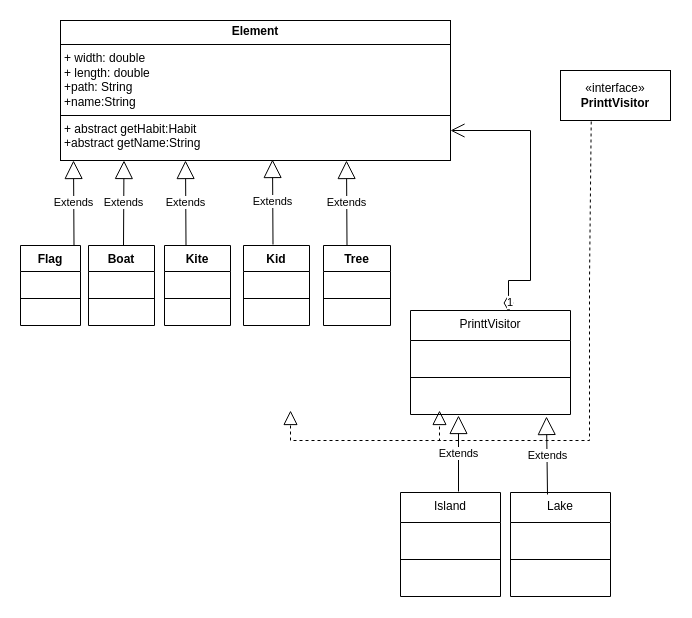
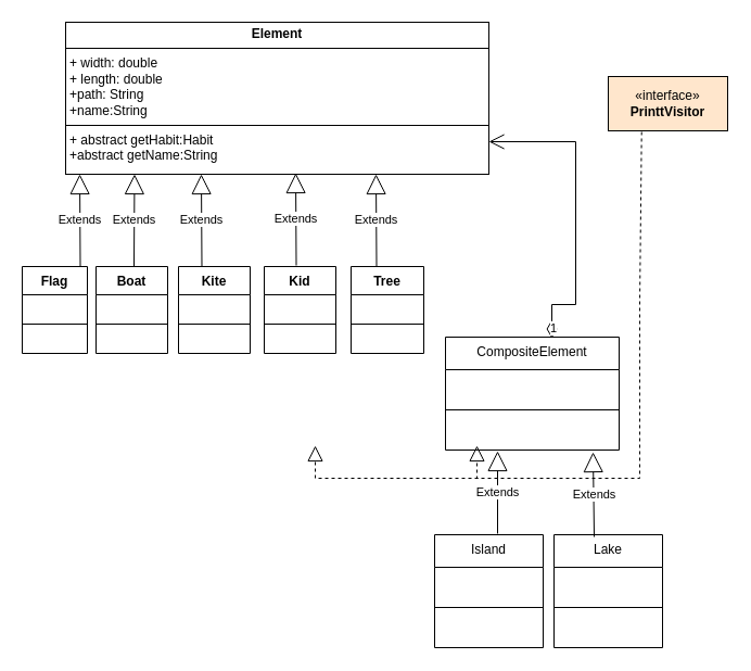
- <mxCell id="15" value="«interface»&lt;br&gt;&lt;b&gt;PrinttVisitor&lt;/b&gt;" style="html=1;whiteSpace=wrap;" parent="1" vertex="1"><mxGeometry x="560" y="70" width="110" height="50" as="geometry" /></mxCell>
+ <mxCell id="15" value="«interface»&lt;br&gt;&lt;b&gt;PrinttVisitor&lt;/b&gt;" style="html=1;whiteSpace=wrap;fillColor=#ffe6cc;" parent="1" vertex="1"><mxGeometry x="560" y="70" width="110" height="50" as="geometry" /></mxCell>
- <mxCell id="2" value="PrinttVisitor" style="swimlane;fontStyle=0;align=center;verticalAlign=top;childLayout=stackLayout;horizontal=1;startSize=30;horizontalStack=0;resizeParent=1;resizeLast=0;collapsible=1;marginBottom=0;rounded=0;shadow=0;strokeWidth=1;" parent="1" vertex="1"><mxGeometry x="410" y="310" width="160" height="104" as="geometry"><mxRectangle x="340" y="380" width="170" height="26" as="alternateBounds" /></mxGeometry></mxCell>
+ <mxCell id="2" value="CompositeElement" style="swimlane;fontStyle=0;align=center;verticalAlign=top;childLayout=stackLayout;horizontal=1;startSize=30;horizontalStack=0;resizeParent=1;resizeLast=0;collapsible=1;marginBottom=0;rounded=0;shadow=0;strokeWidth=1;" parent="1" vertex="1"><mxGeometry x="410" y="310" width="160" height="104" as="geometry"><mxRectangle x="340" y="380" width="170" height="26" as="alternateBounds" /></mxGeometry></mxCell>
